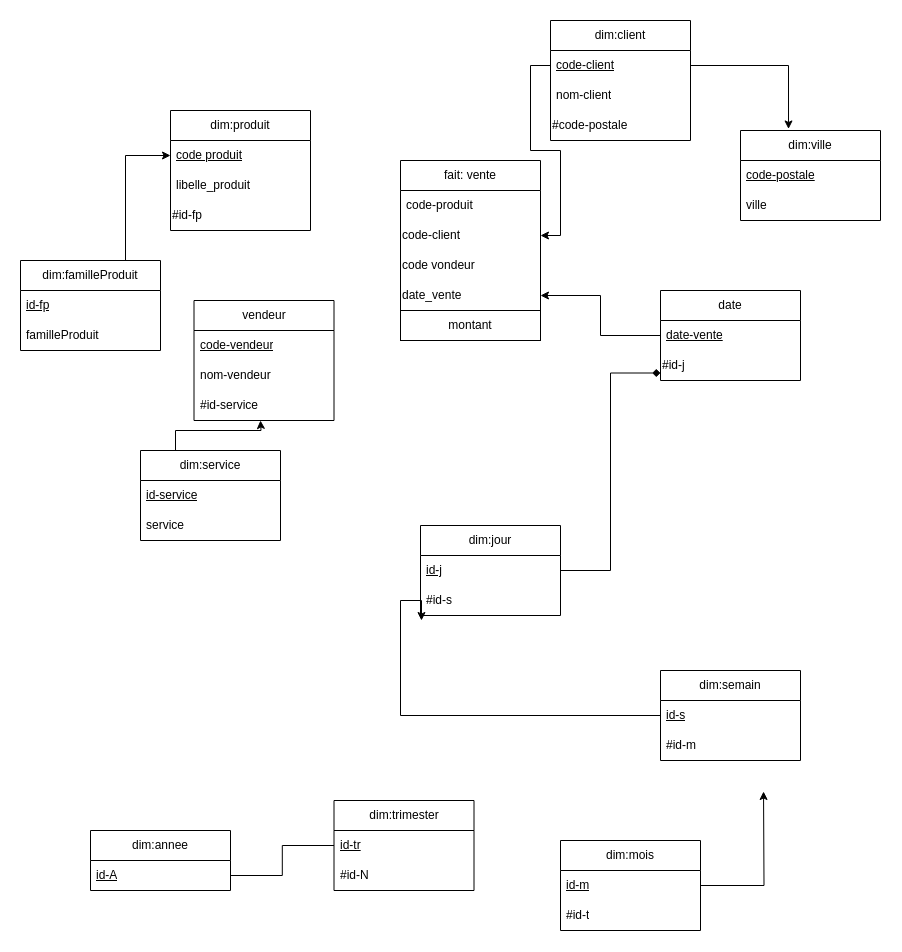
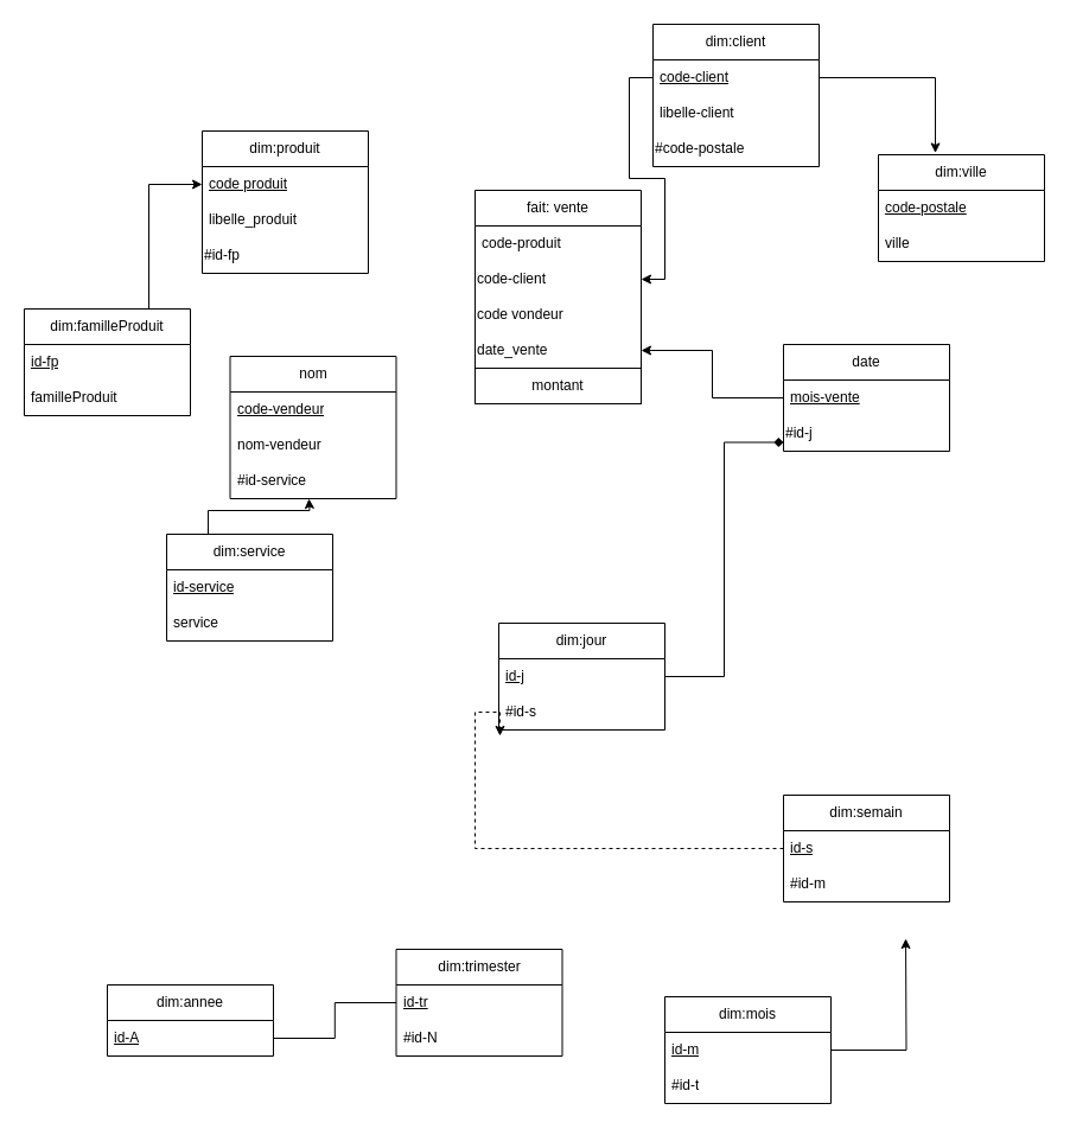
- <mxCell id="14" value="nom-client" style="text;strokeColor=none;fillColor=none;align=left;verticalAlign=middle;spacingLeft=4;spacingRight=4;overflow=hidden;points=[[0,0.5],[1,0.5]];portConstraint=eastwest;rotatable=0;whiteSpace=wrap;html=1;" vertex="1" parent="12"><mxGeometry y="60" width="140" height="30" as="geometry" /></mxCell>
+ <mxCell id="14" value="libelle-client" style="text;strokeColor=none;fillColor=none;align=left;verticalAlign=middle;spacingLeft=4;spacingRight=4;overflow=hidden;points=[[0,0.5],[1,0.5]];portConstraint=eastwest;rotatable=0;whiteSpace=wrap;html=1;" vertex="1" parent="12"><mxGeometry y="60" width="140" height="30" as="geometry" /></mxCell>
- <mxCell id="16" value="vendeur" style="swimlane;fontStyle=0;childLayout=stackLayout;horizontal=1;startSize=30;horizontalStack=0;resizeParent=1;resizeParentMax=0;resizeLast=0;collapsible=1;marginBottom=0;whiteSpace=wrap;html=1;" vertex="1" parent="1"><mxGeometry x="193.5" y="300" width="140" height="120" as="geometry" /></mxCell>
+ <mxCell id="16" value="nom" style="swimlane;fontStyle=0;childLayout=stackLayout;horizontal=1;startSize=30;horizontalStack=0;resizeParent=1;resizeParentMax=0;resizeLast=0;collapsible=1;marginBottom=0;whiteSpace=wrap;html=1;" vertex="1" parent="1"><mxGeometry x="193.5" y="300" width="140" height="120" as="geometry" /></mxCell>
- <mxCell id="21" value="&lt;u&gt;date-vente&lt;/u&gt;" style="text;strokeColor=none;fillColor=none;align=left;verticalAlign=middle;spacingLeft=4;spacingRight=4;overflow=hidden;points=[[0,0.5],[1,0.5]];portConstraint=eastwest;rotatable=0;whiteSpace=wrap;html=1;" vertex="1" parent="20"><mxGeometry y="30" width="140" height="30" as="geometry" /></mxCell>
+ <mxCell id="21" value="&lt;u&gt;mois-vente&lt;/u&gt;" style="text;strokeColor=none;fillColor=none;align=left;verticalAlign=middle;spacingLeft=4;spacingRight=4;overflow=hidden;points=[[0,0.5],[1,0.5]];portConstraint=eastwest;rotatable=0;whiteSpace=wrap;html=1;" vertex="1" parent="20"><mxGeometry y="30" width="140" height="30" as="geometry" /></mxCell>
- <mxCell id="48" style="edgeStyle=orthogonalEdgeStyle;rounded=0;orthogonalLoop=1;jettySize=auto;html=1;exitX=0;exitY=0.5;exitDx=0;exitDy=0;entryX=0.007;entryY=1.167;entryDx=0;entryDy=0;entryPerimeter=0;" edge="1" parent="1" source="32" target="36"><mxGeometry relative="1" as="geometry"><mxPoint x="419.02" y="642" as="targetPoint" /><Array as="points"><mxPoint x="400" y="715" /><mxPoint x="400" y="600" /><mxPoint x="421" y="600" /></Array></mxGeometry></mxCell>
+ <mxCell id="48" style="edgeStyle=orthogonalEdgeStyle;rounded=0;orthogonalLoop=1;jettySize=auto;html=1;exitX=0;exitY=0.5;exitDx=0;exitDy=0;entryX=0.007;entryY=1.167;entryDx=0;entryDy=0;entryPerimeter=0;dashed=1;" edge="1" parent="1" source="32" target="36"><mxGeometry relative="1" as="geometry"><mxPoint x="419.02" y="642" as="targetPoint" /><Array as="points"><mxPoint x="400" y="715" /><mxPoint x="400" y="600" /><mxPoint x="421" y="600" /></Array></mxGeometry></mxCell>
